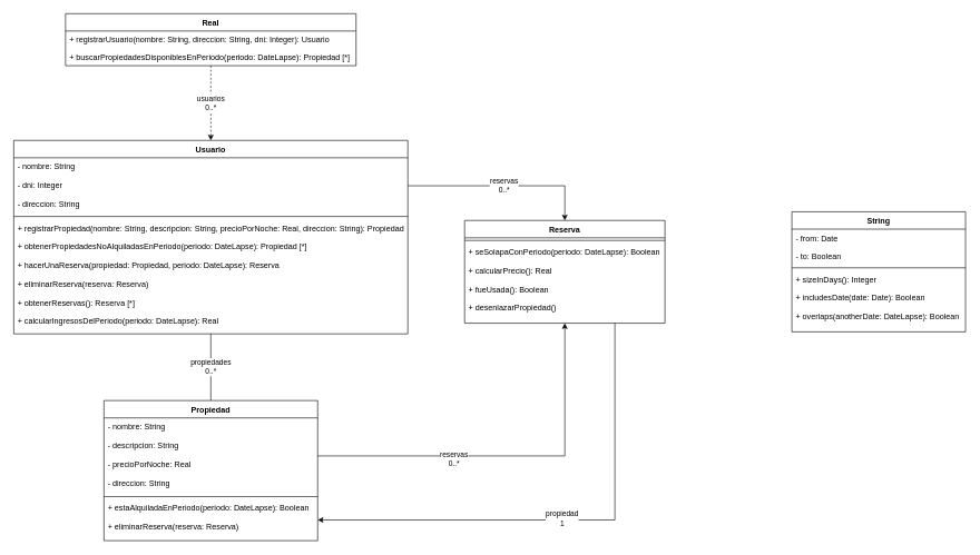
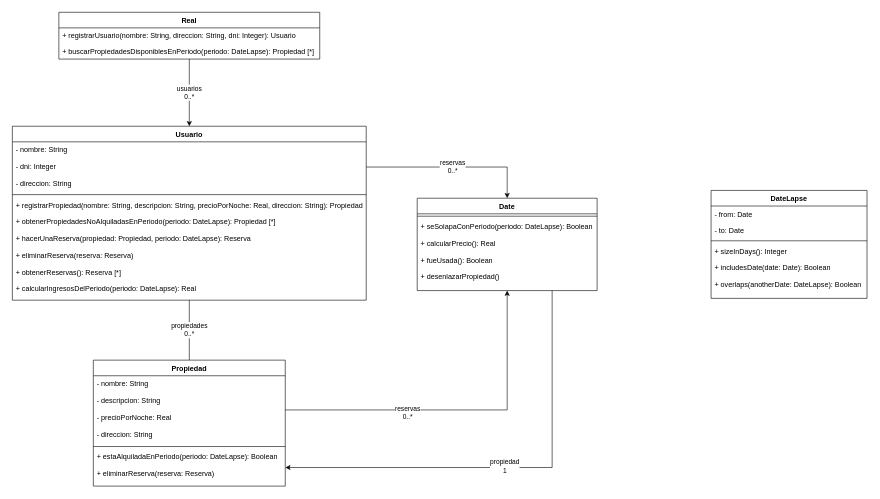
- <mxCell id="23" value="&lt;div&gt;usuarios&lt;/div&gt;&lt;div&gt;0..*&lt;br&gt;&lt;/div&gt;" style="edgeStyle=orthogonalEdgeStyle;rounded=0;orthogonalLoop=1;jettySize=auto;html=1;entryX=0.5;entryY=0;entryDx=0;entryDy=0;dashed=1;" parent="1" source="24" target="2" edge="1"><mxGeometry relative="1" as="geometry" /></mxCell>
+ <mxCell id="23" value="&lt;div&gt;usuarios&lt;/div&gt;&lt;div&gt;0..*&lt;br&gt;&lt;/div&gt;" style="edgeStyle=orthogonalEdgeStyle;rounded=0;orthogonalLoop=1;jettySize=auto;html=1;entryX=0.5;entryY=0;entryDx=0;entryDy=0;" parent="1" source="24" target="2" edge="1"><mxGeometry relative="1" as="geometry" /></mxCell>
- <mxCell id="16" value="String" style="swimlane;fontStyle=1;align=center;verticalAlign=top;childLayout=stackLayout;horizontal=1;startSize=26;horizontalStack=0;resizeParent=1;resizeParentMax=0;resizeLast=0;collapsible=1;marginBottom=0;" parent="1" vertex="1"><mxGeometry x="1185" y="317" width="260" height="180" as="geometry"><mxRectangle x="1180" y="150" width="100" height="30" as="alternateBounds" /></mxGeometry></mxCell>
+ <mxCell id="16" value="DateLapse" style="swimlane;fontStyle=1;align=center;verticalAlign=top;childLayout=stackLayout;horizontal=1;startSize=26;horizontalStack=0;resizeParent=1;resizeParentMax=0;resizeLast=0;collapsible=1;marginBottom=0;" parent="1" vertex="1"><mxGeometry x="1185" y="317" width="260" height="180" as="geometry"><mxRectangle x="1180" y="150" width="100" height="30" as="alternateBounds" /></mxGeometry></mxCell>
- <mxCell id="13" value="Reserva" style="swimlane;fontStyle=1;align=center;verticalAlign=top;childLayout=stackLayout;horizontal=1;startSize=26;horizontalStack=0;resizeParent=1;resizeParentMax=0;resizeLast=0;collapsible=1;marginBottom=0;" parent="1" vertex="1"><mxGeometry x="695" y="330" width="300" height="154" as="geometry"><mxRectangle x="960" y="150" width="90" height="30" as="alternateBounds" /></mxGeometry></mxCell>
+ <mxCell id="13" value="Date" style="swimlane;fontStyle=1;align=center;verticalAlign=top;childLayout=stackLayout;horizontal=1;startSize=26;horizontalStack=0;resizeParent=1;resizeParentMax=0;resizeLast=0;collapsible=1;marginBottom=0;" parent="1" vertex="1"><mxGeometry x="695" y="330" width="300" height="154" as="geometry"><mxRectangle x="960" y="150" width="90" height="30" as="alternateBounds" /></mxGeometry></mxCell>
- <mxCell id="17" value="- from: Date&#10;&#10;- to: Boolean&#10;" style="text;strokeColor=none;fillColor=none;align=left;verticalAlign=top;spacingLeft=4;spacingRight=4;overflow=hidden;rotatable=0;points=[[0,0.5],[1,0.5]];portConstraint=eastwest;" parent="16" vertex="1"><mxGeometry y="26" width="260" height="54" as="geometry" /></mxCell>
+ <mxCell id="17" value="- from: Date&#10;&#10;- to: Date&#10;" style="text;strokeColor=none;fillColor=none;align=left;verticalAlign=top;spacingLeft=4;spacingRight=4;overflow=hidden;rotatable=0;points=[[0,0.5],[1,0.5]];portConstraint=eastwest;" parent="16" vertex="1"><mxGeometry y="26" width="260" height="54" as="geometry" /></mxCell>
